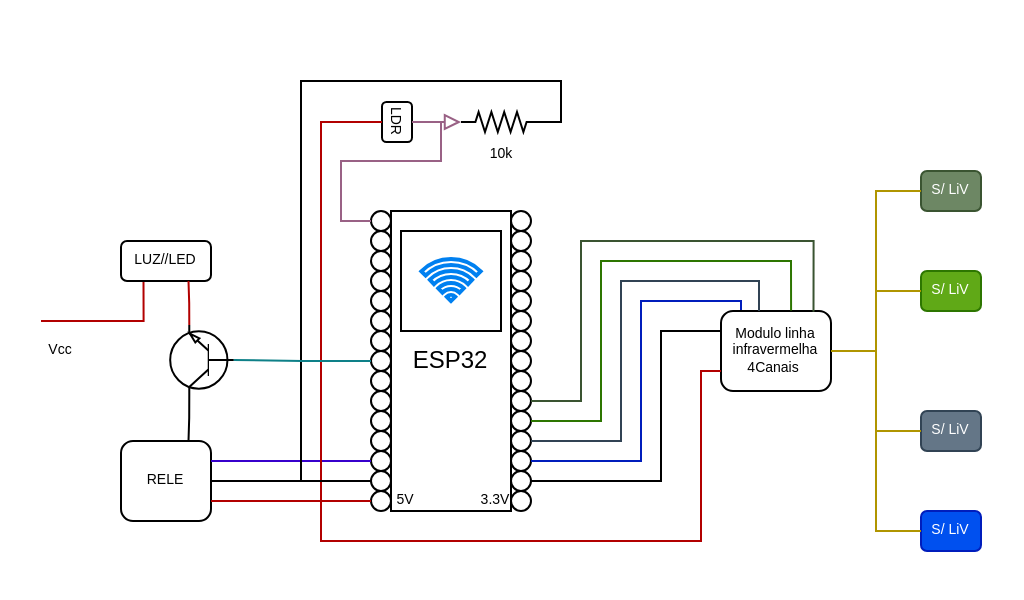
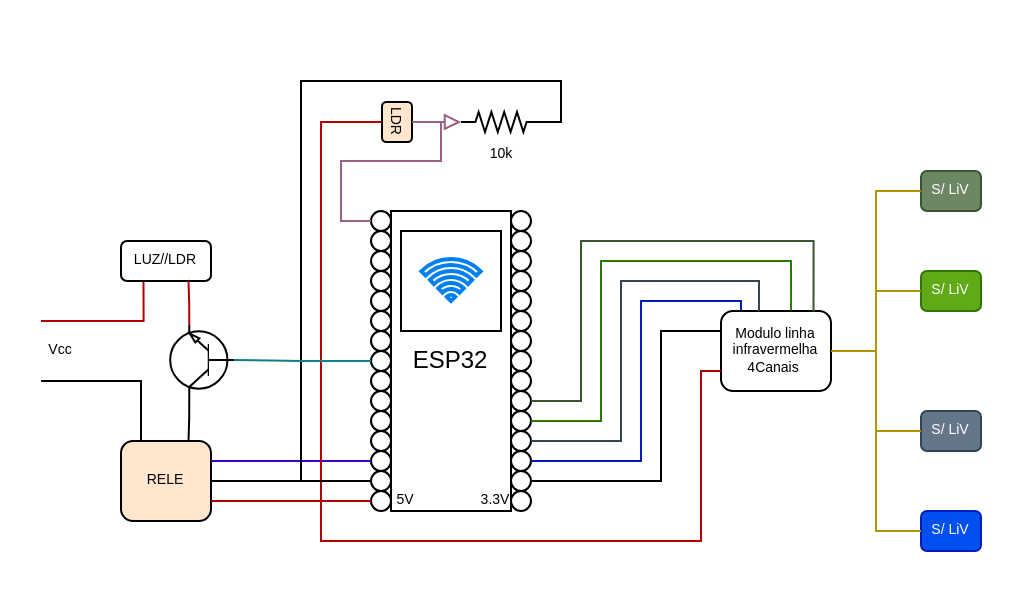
- <mxCell id="66" value="LDR" style="rounded=1;whiteSpace=wrap;html=1;fontSize=7;rotation=90;" vertex="1" parent="65"><mxGeometry x="-32" y="33" width="20" height="15" as="geometry" /></mxCell>
+ <mxCell id="66" value="LDR" style="rounded=1;whiteSpace=wrap;html=1;fontSize=7;rotation=90;fillColor=#ffe6cc;" vertex="1" parent="65"><mxGeometry x="-32" y="33" width="20" height="15" as="geometry" /></mxCell>
- <mxCell id="40" value="&amp;nbsp;LUZ//LED&amp;nbsp;" style="rounded=1;whiteSpace=wrap;html=1;fontSize=7;" vertex="1" parent="2"><mxGeometry x="40" y="80" width="45" height="20" as="geometry" /></mxCell>
+ <mxCell id="40" value="&amp;nbsp;LUZ//LDR&amp;nbsp;" style="rounded=1;whiteSpace=wrap;html=1;fontSize=7;" vertex="1" parent="2"><mxGeometry x="40" y="80" width="45" height="20" as="geometry" /></mxCell>
+ <mxCell id="62" style="edgeStyle=orthogonalEdgeStyle;rounded=0;html=1;fontSize=7;endArrow=none;endFill=0;entryX=0;entryY=1;entryDx=0;entryDy=0;" edge="1" parent="2" source="57" target="61"><mxGeometry relative="1" as="geometry"><mxPoint x="30" y="150" as="targetPoint" /><Array as="points"><mxPoint x="50" y="150" /></Array></mxGeometry></mxCell>
- <mxCell id="57" value="RELE" style="rounded=1;whiteSpace=wrap;html=1;fontSize=7;" vertex="1" parent="2"><mxGeometry x="40" y="180" width="45" height="40" as="geometry" /></mxCell>
+ <mxCell id="57" value="RELE" style="rounded=1;whiteSpace=wrap;html=1;fontSize=7;fillColor=#ffe6cc;" vertex="1" parent="2"><mxGeometry x="40" y="180" width="45" height="40" as="geometry" /></mxCell>
